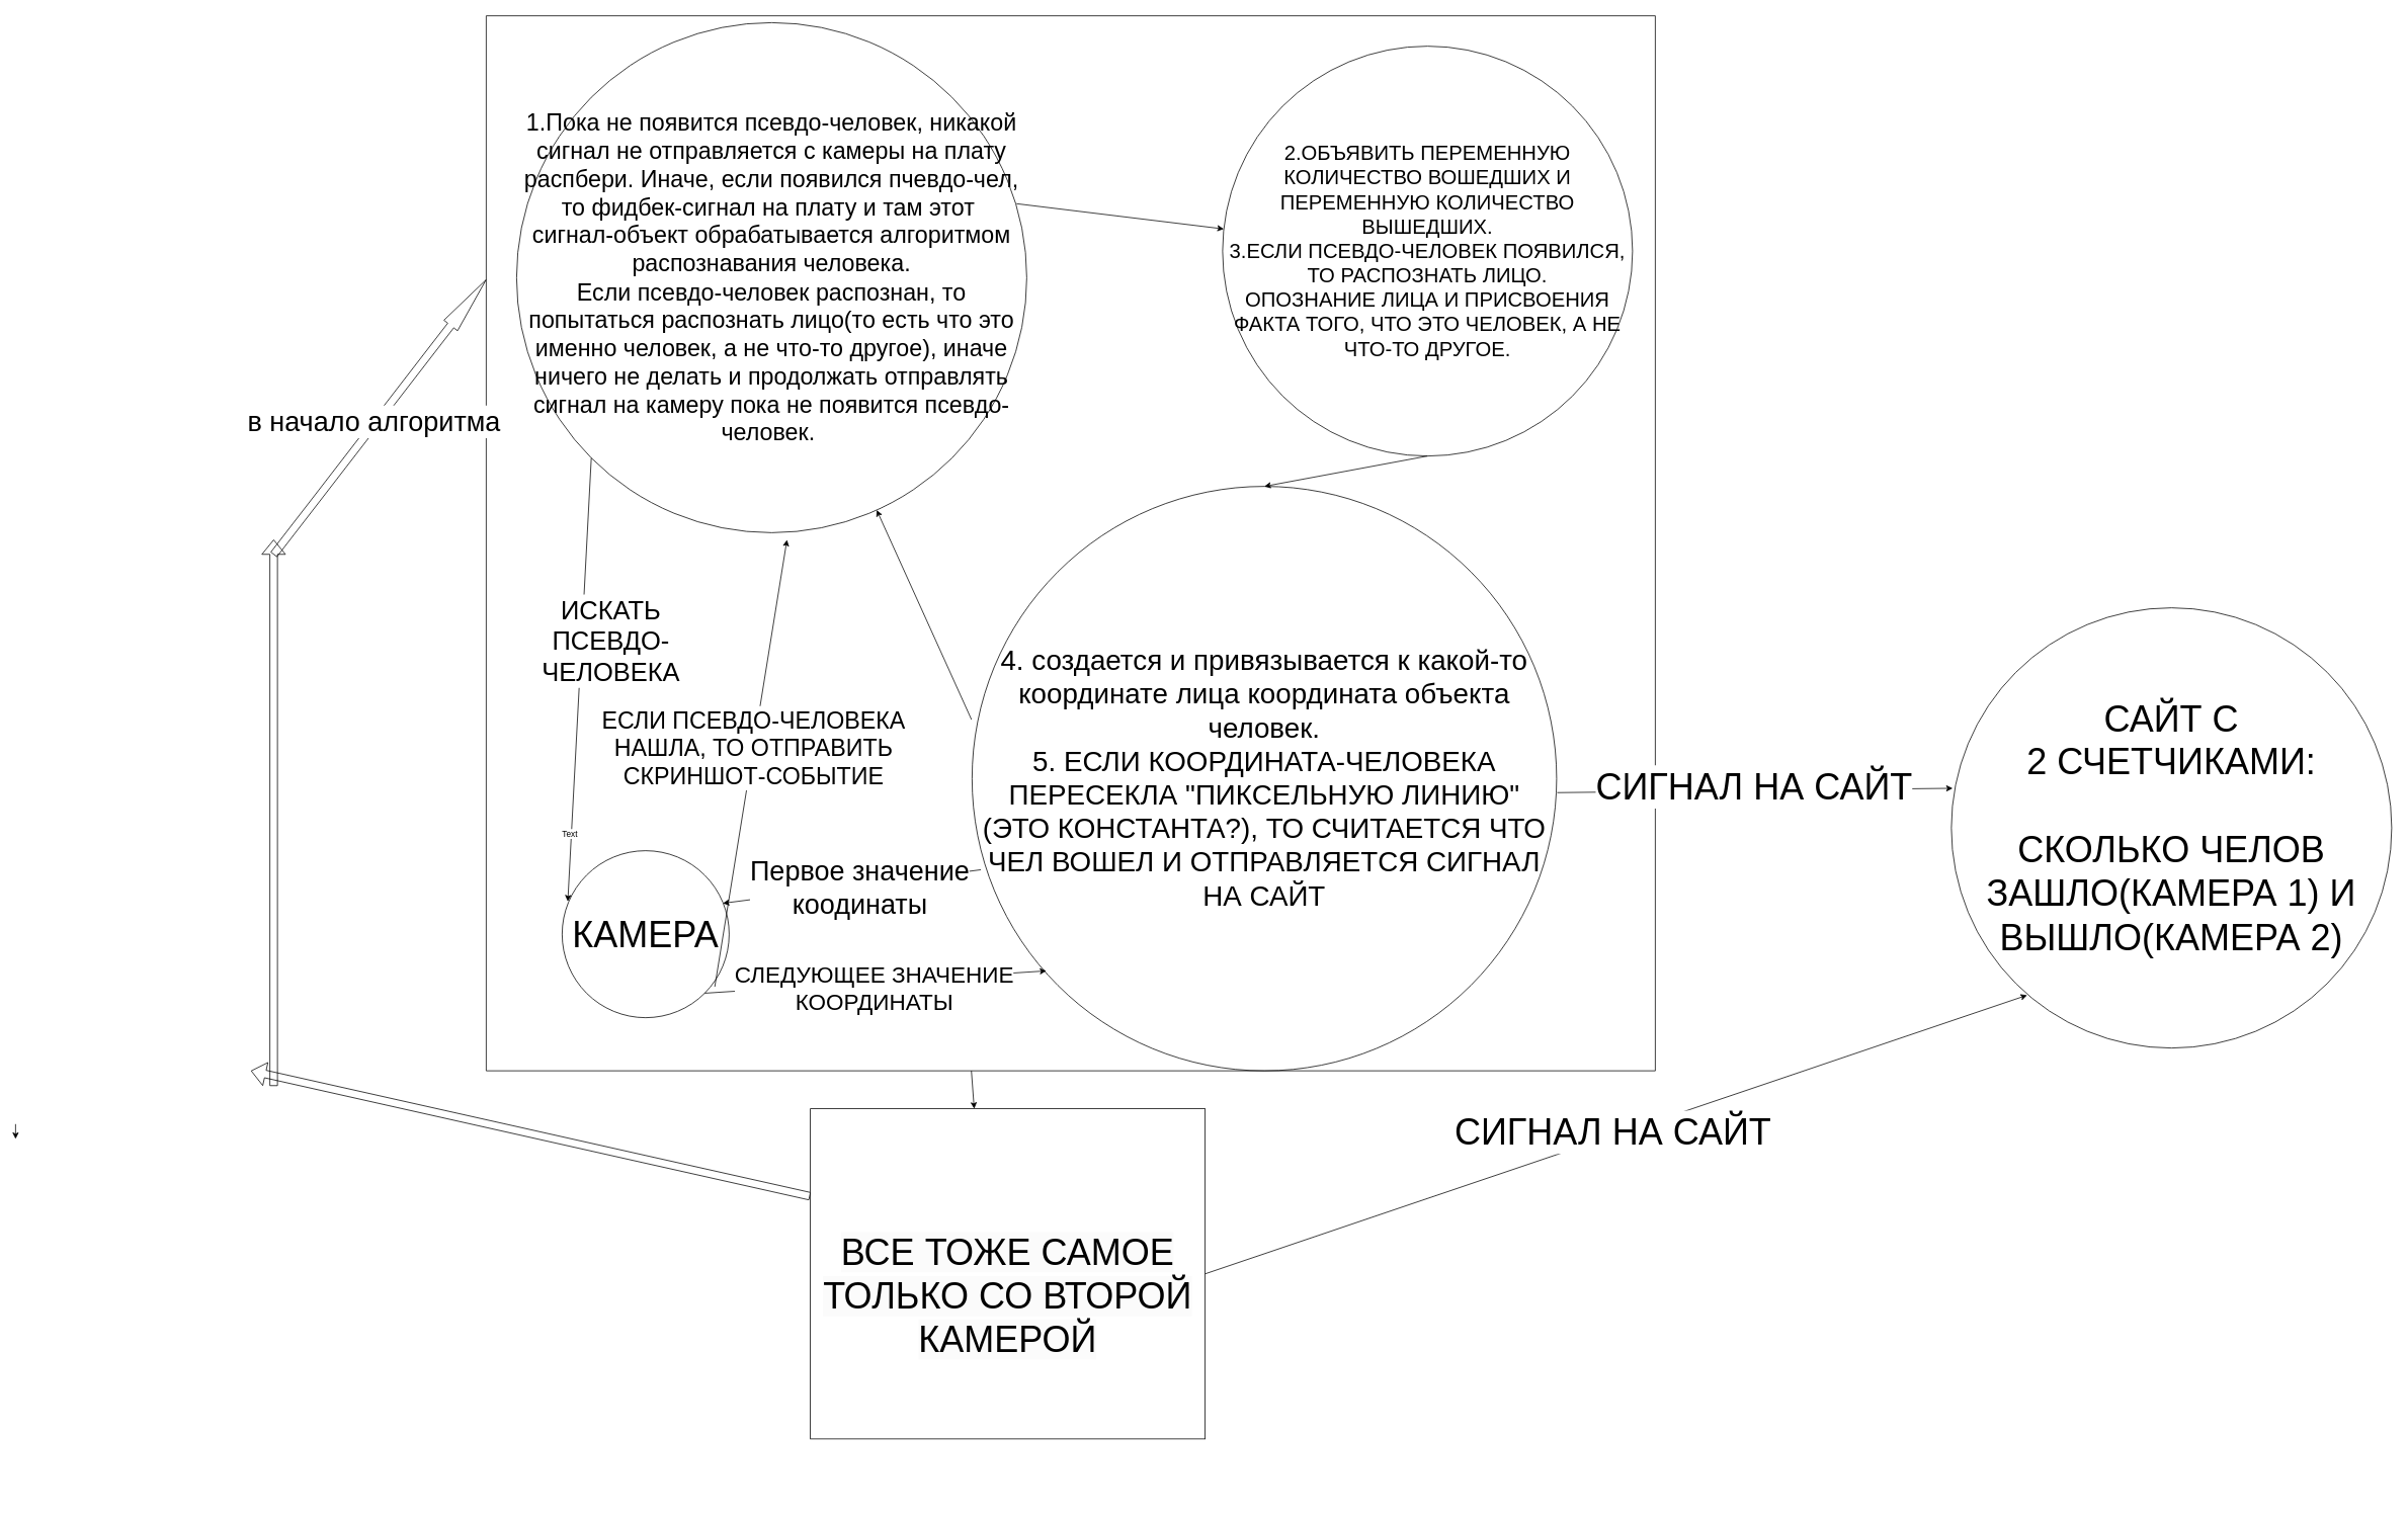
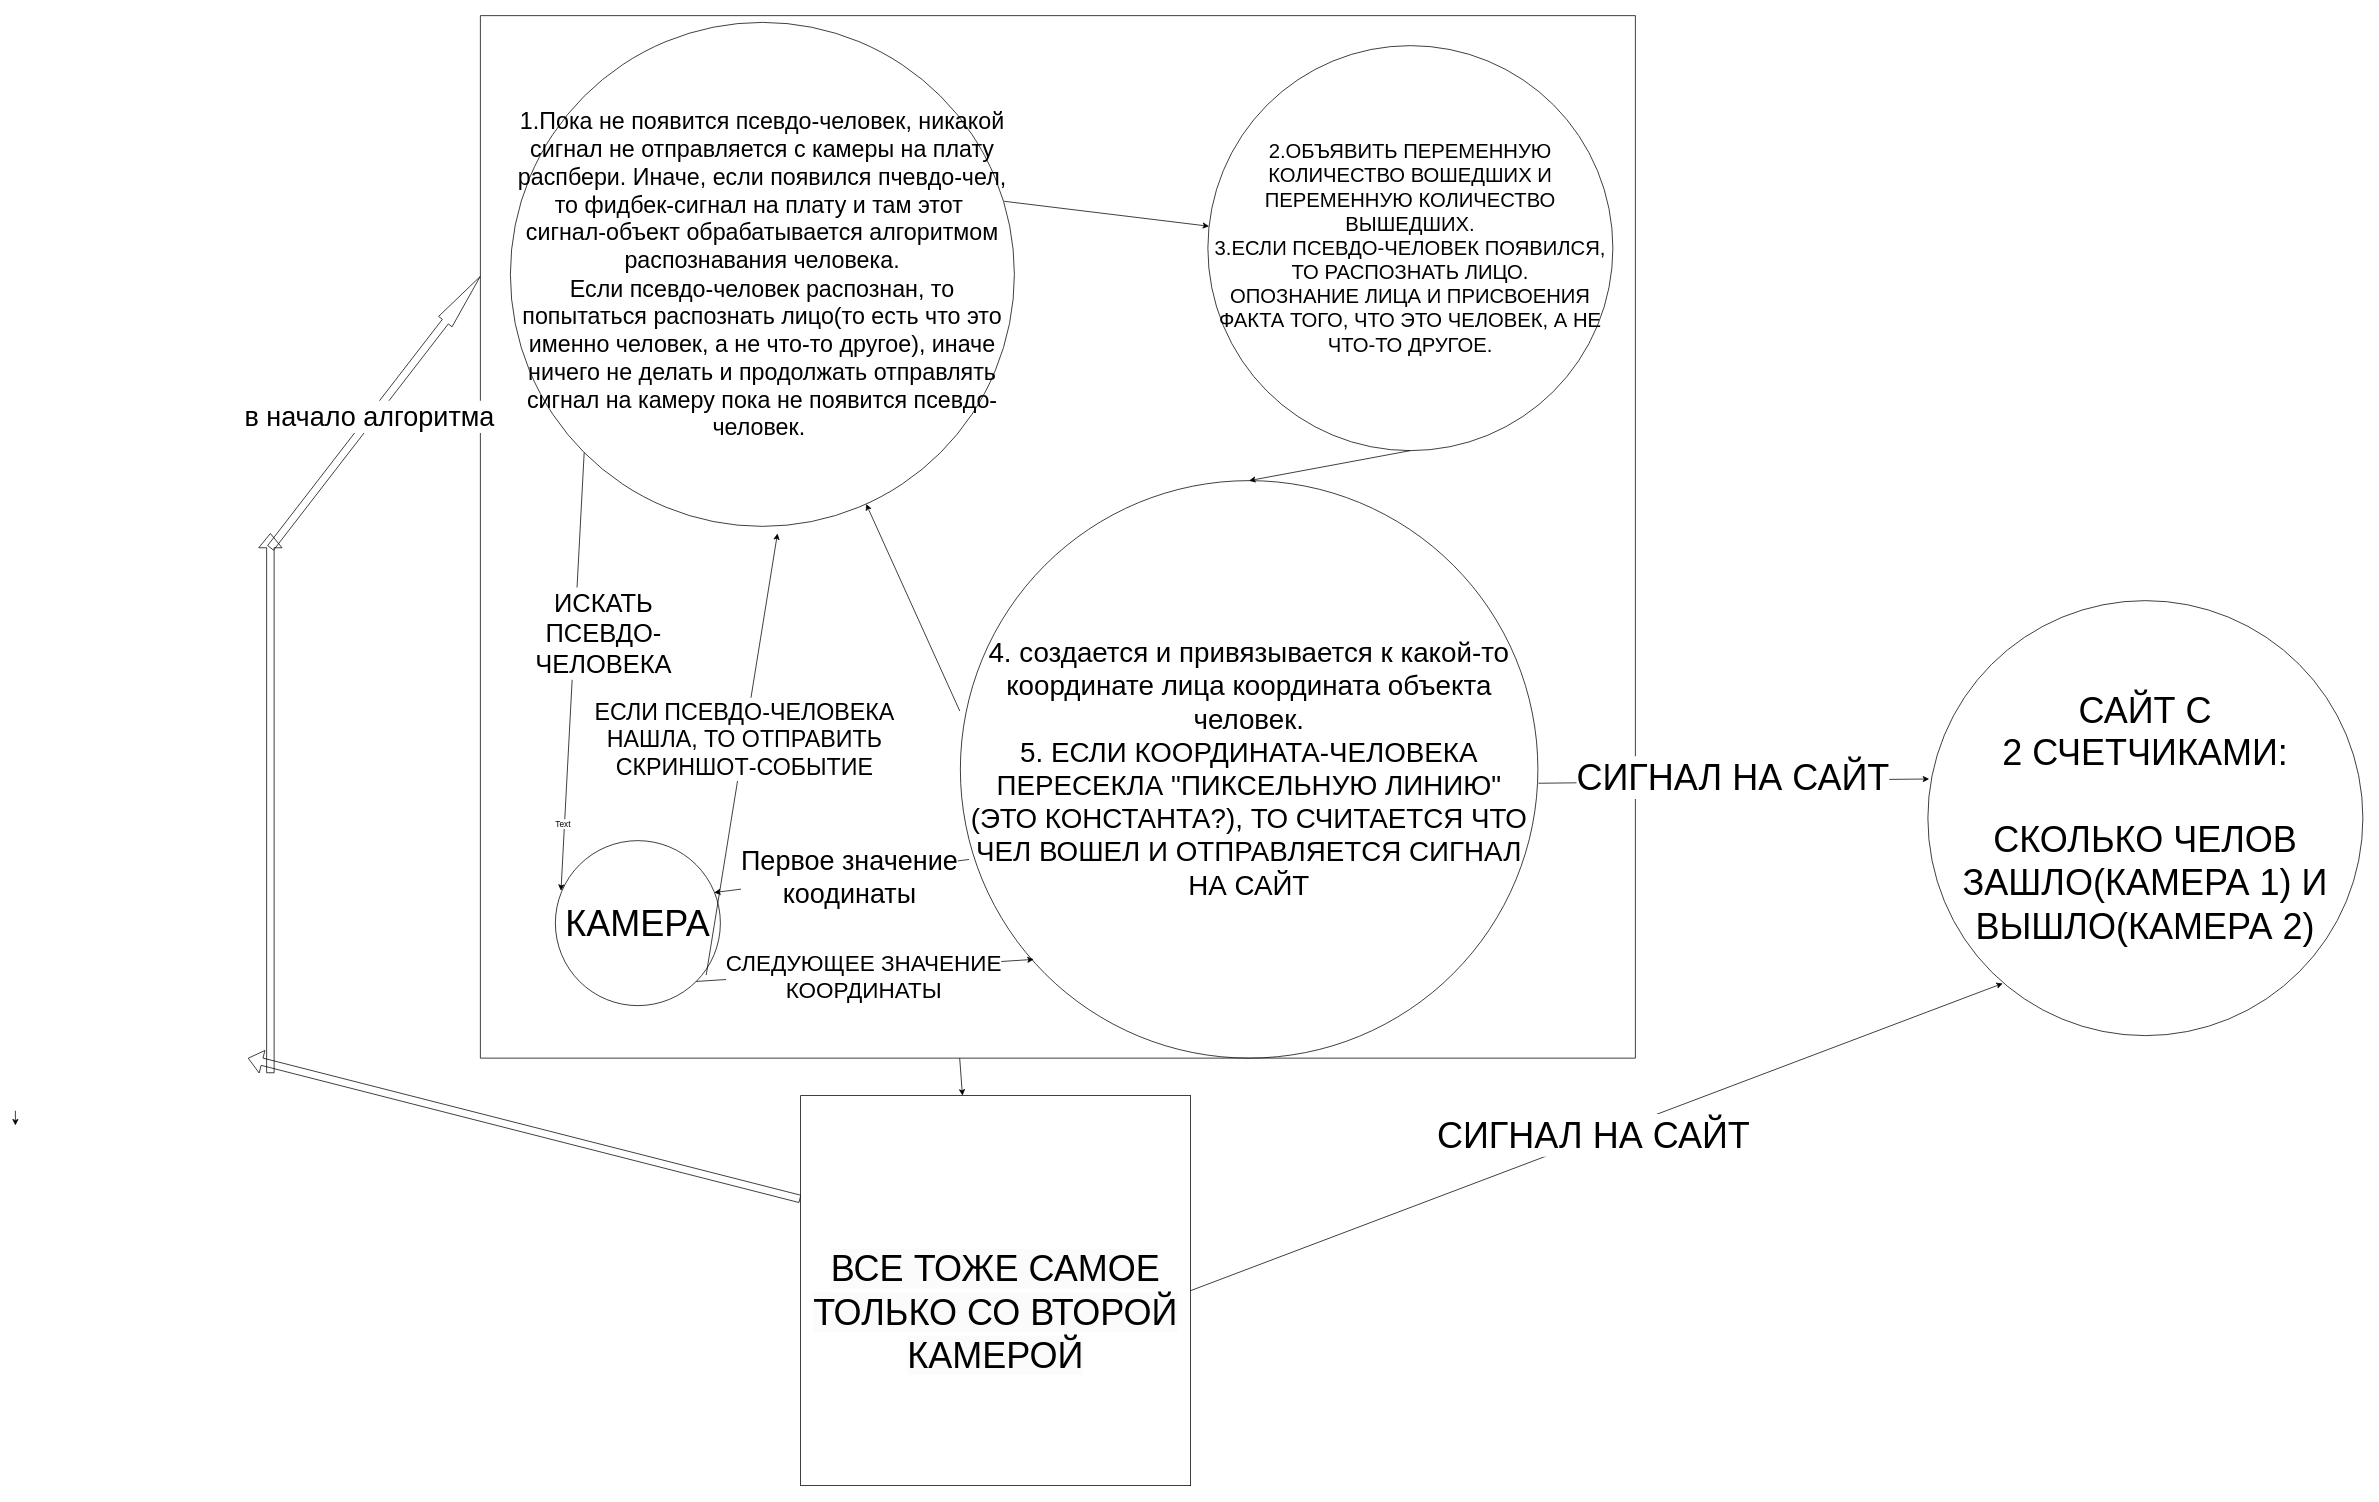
- <mxCell id="24" value="&lt;font style=&quot;font-size: 48px;&quot;&gt;&lt;br&gt;&lt;span style=&quot;color: rgb(0, 0, 0); font-family: Helvetica; font-style: normal; font-variant-ligatures: normal; font-variant-caps: normal; font-weight: 400; letter-spacing: normal; orphans: 2; text-align: center; text-indent: 0px; text-transform: none; widows: 2; word-spacing: 0px; -webkit-text-stroke-width: 0px; white-space: normal; background-color: rgb(251, 251, 251); text-decoration-thickness: initial; text-decoration-style: initial; text-decoration-color: initial; float: none; display: inline !important;&quot;&gt;ВСЕ ТОЖЕ САМОЕ ТОЛЬКО СО ВТОРОЙ КАМЕРОЙ&lt;/span&gt;&lt;br&gt;&lt;/font&gt;" style="whiteSpace=wrap;html=1;aspect=fixed;" vertex="1" parent="1"><mxGeometry x="1067" y="1460" width="520" height="435" as="geometry" /></mxCell>
+ <mxCell id="24" value="&lt;font style=&quot;font-size: 48px;&quot;&gt;&lt;br&gt;&lt;span style=&quot;color: rgb(0, 0, 0); font-family: Helvetica; font-style: normal; font-variant-ligatures: normal; font-variant-caps: normal; font-weight: 400; letter-spacing: normal; orphans: 2; text-align: center; text-indent: 0px; text-transform: none; widows: 2; word-spacing: 0px; -webkit-text-stroke-width: 0px; white-space: normal; background-color: rgb(251, 251, 251); text-decoration-thickness: initial; text-decoration-style: initial; text-decoration-color: initial; float: none; display: inline !important;&quot;&gt;ВСЕ ТОЖЕ САМОЕ ТОЛЬКО СО ВТОРОЙ КАМЕРОЙ&lt;/span&gt;&lt;br&gt;&lt;/font&gt;" style="whiteSpace=wrap;html=1;aspect=fixed;" vertex="1" parent="1"><mxGeometry x="1067" y="1460" width="520" height="520" as="geometry" /></mxCell>
